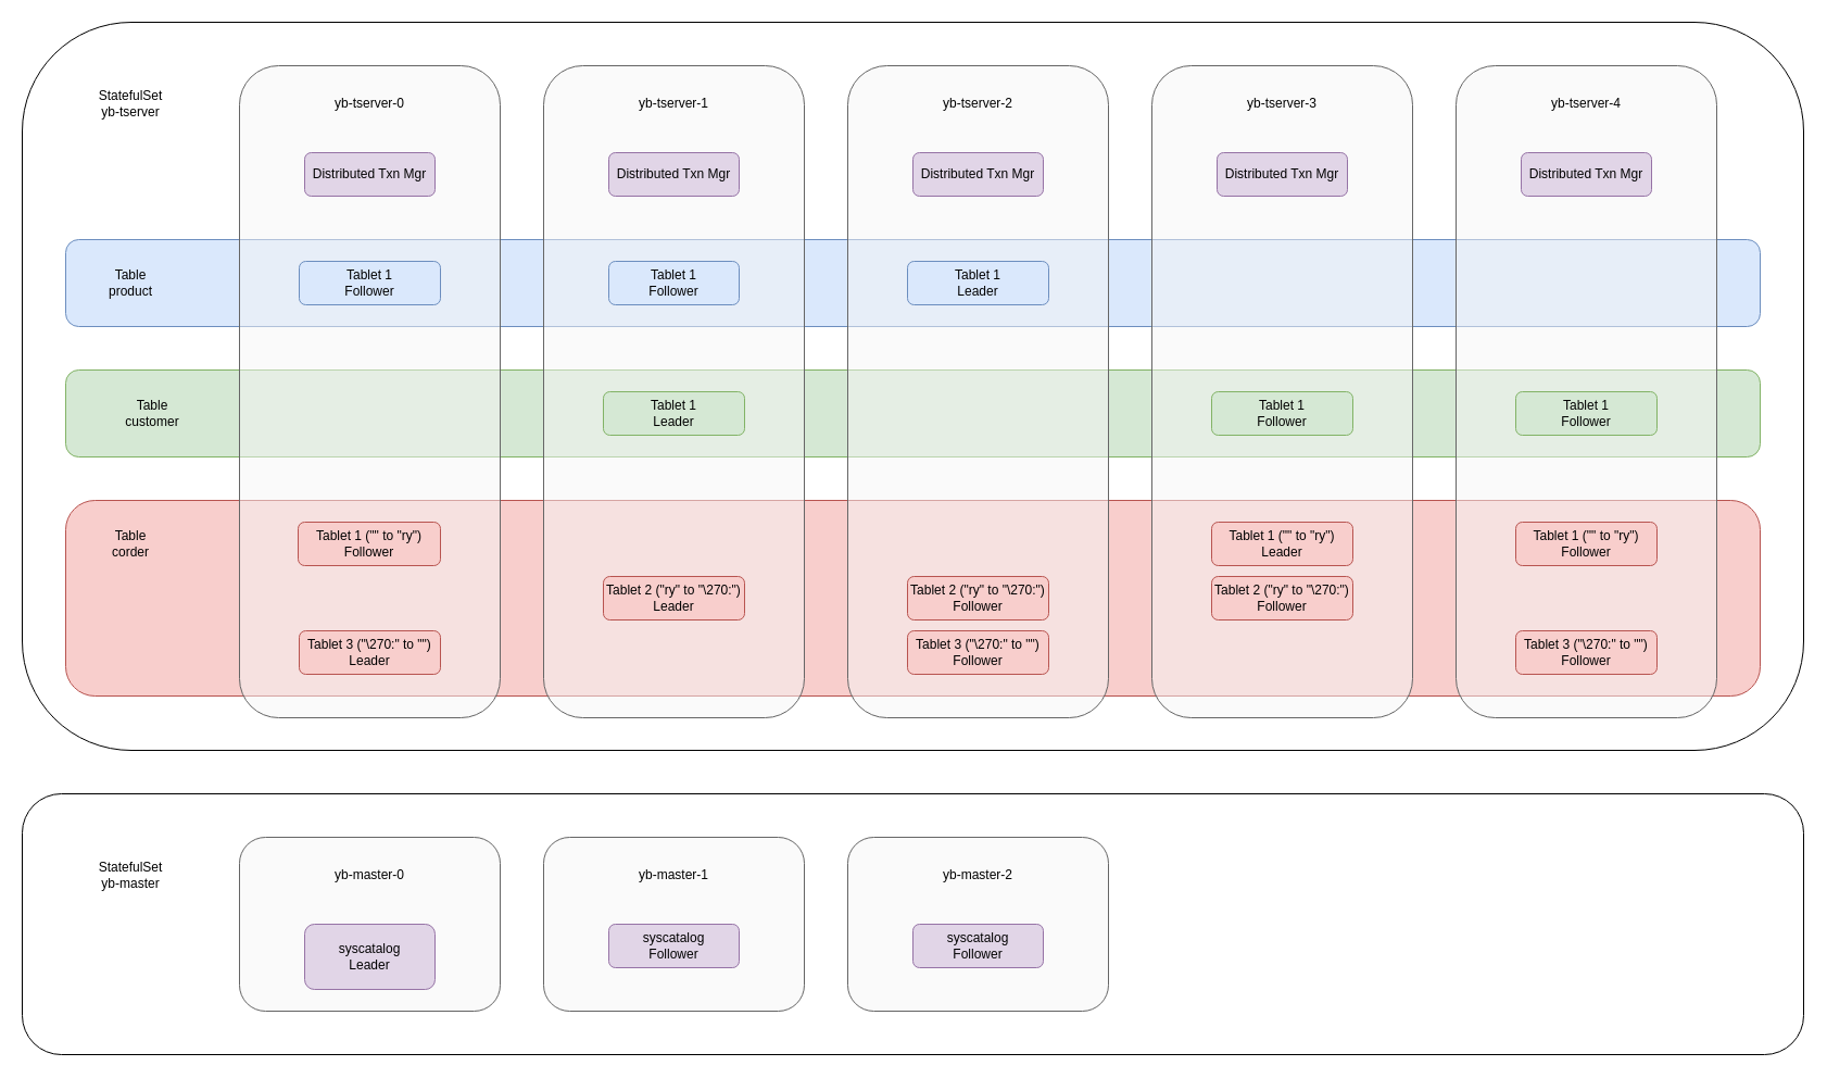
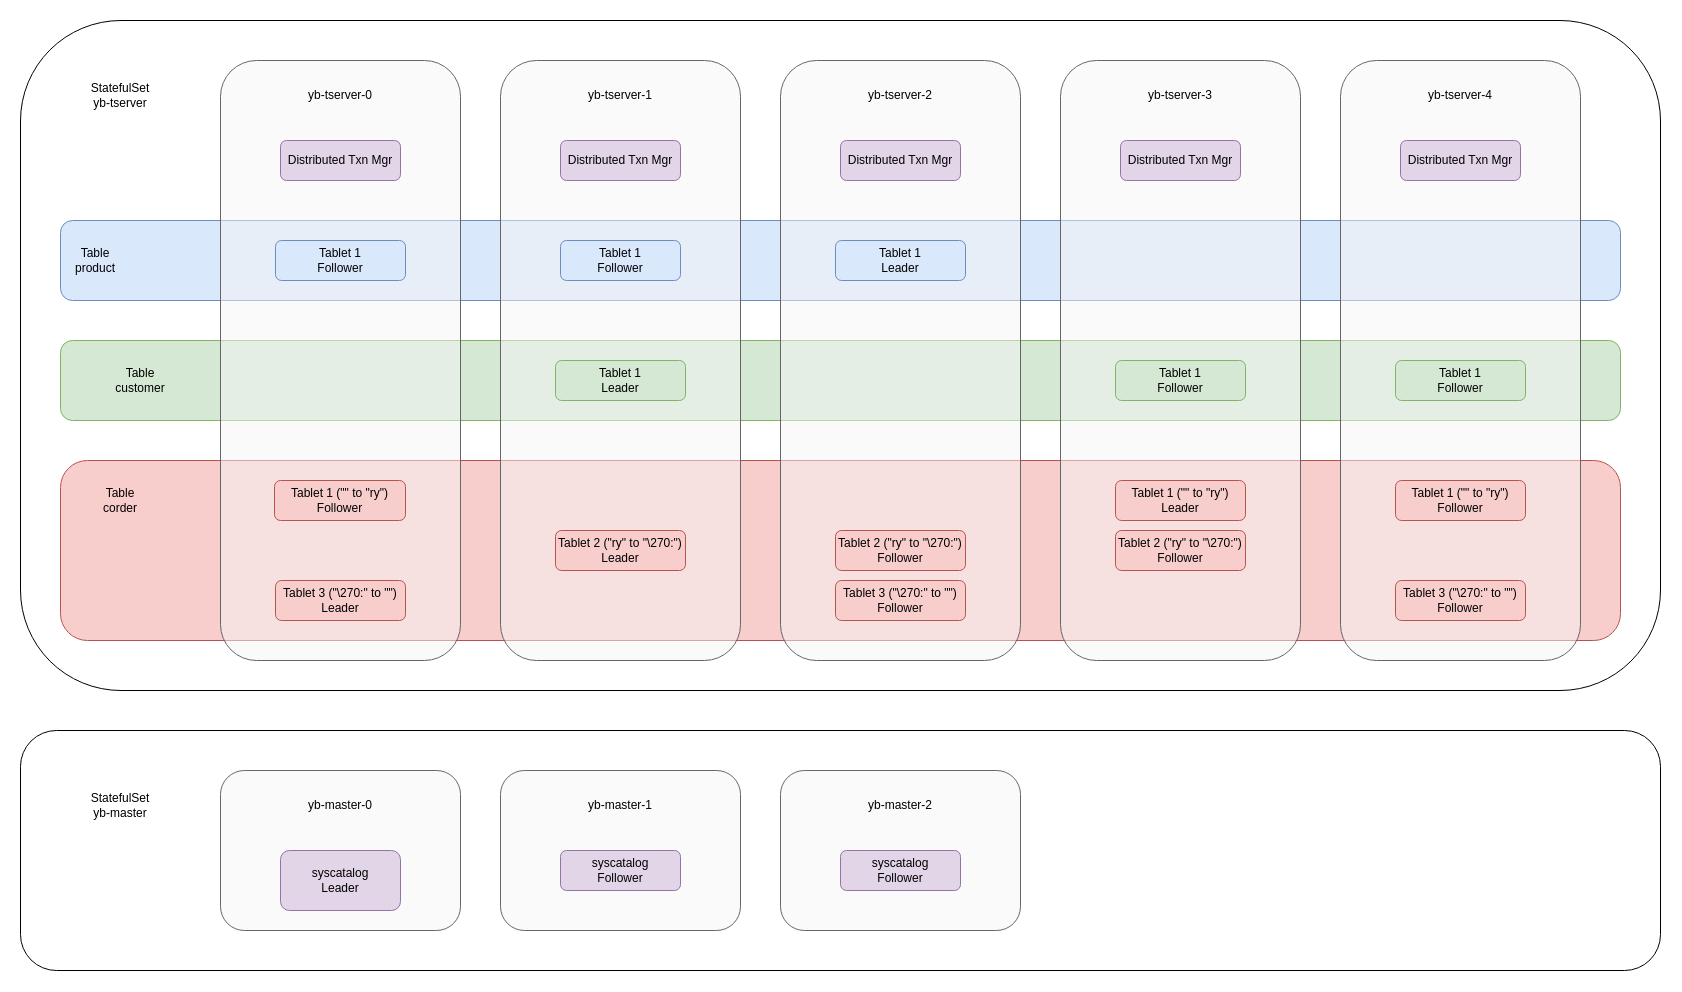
- <mxCell id="11" value="Table&lt;div&gt;product&lt;/div&gt;" style="text;html=1;align=center;verticalAlign=middle;whiteSpace=wrap;rounded=0;" parent="1" vertex="1"><mxGeometry x="90" y="245" width="60" height="30" as="geometry" /></mxCell>
+ <mxCell id="11" value="Table&lt;div&gt;product&lt;/div&gt;" style="text;html=1;align=center;verticalAlign=middle;whiteSpace=wrap;rounded=0;" parent="1" vertex="1"><mxGeometry x="65" y="245" width="60" height="30" as="geometry" /></mxCell>
